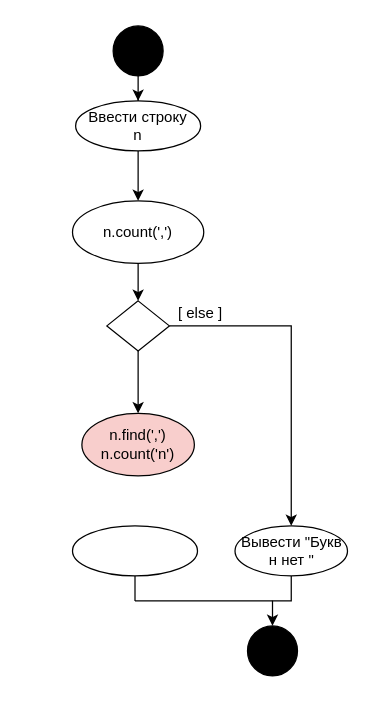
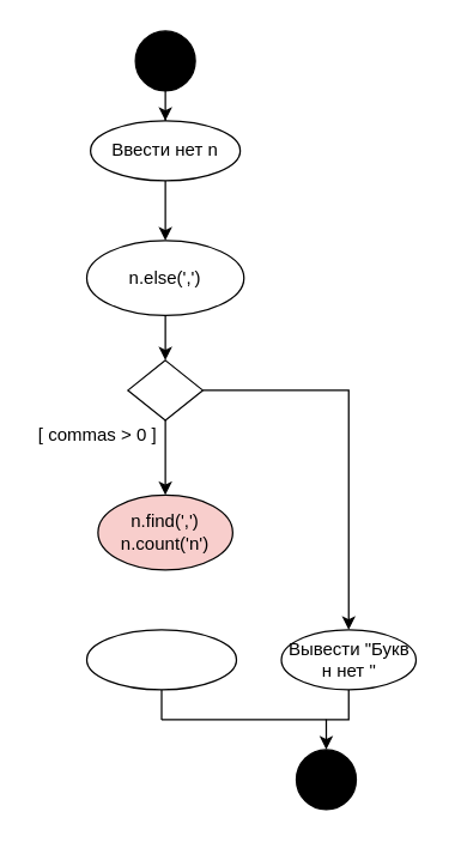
- <mxCell id="6" value="Ввести строку n" style="text;html=1;strokeColor=none;fillColor=none;align=center;verticalAlign=middle;whiteSpace=wrap;rounded=0;" vertex="1" parent="1"><mxGeometry x="65" y="90" width="90" height="20" as="geometry" /></mxCell>
+ <mxCell id="6" value="Ввести нет n" style="text;html=1;strokeColor=none;fillColor=none;align=center;verticalAlign=middle;whiteSpace=wrap;rounded=0;" vertex="1" parent="1"><mxGeometry x="65" y="90" width="90" height="20" as="geometry" /></mxCell>
- <mxCell id="16" value="n.count(',')" style="text;html=1;strokeColor=none;fillColor=none;align=center;verticalAlign=middle;whiteSpace=wrap;rounded=0;" vertex="1" parent="1"><mxGeometry x="70" y="175" width="80" height="20" as="geometry" /></mxCell>
+ <mxCell id="16" value="n.else(',')" style="text;html=1;strokeColor=none;fillColor=none;align=center;verticalAlign=middle;whiteSpace=wrap;rounded=0;" vertex="1" parent="1"><mxGeometry x="70" y="175" width="80" height="20" as="geometry" /></mxCell>
- <mxCell id="18" value="[ else ]" style="text;html=1;strokeColor=none;fillColor=none;align=center;verticalAlign=middle;whiteSpace=wrap;rounded=0;" vertex="1" parent="1"><mxGeometry x="140" y="240" width="40" height="20" as="geometry" /></mxCell>
+ <mxCell id="22" value="[ commas &amp;gt; 0 ]" style="text;html=1;strokeColor=none;fillColor=none;align=center;verticalAlign=middle;whiteSpace=wrap;rounded=0;" vertex="1" parent="1"><mxGeometry x="20" y="280" width="90" height="20" as="geometry" /></mxCell>
